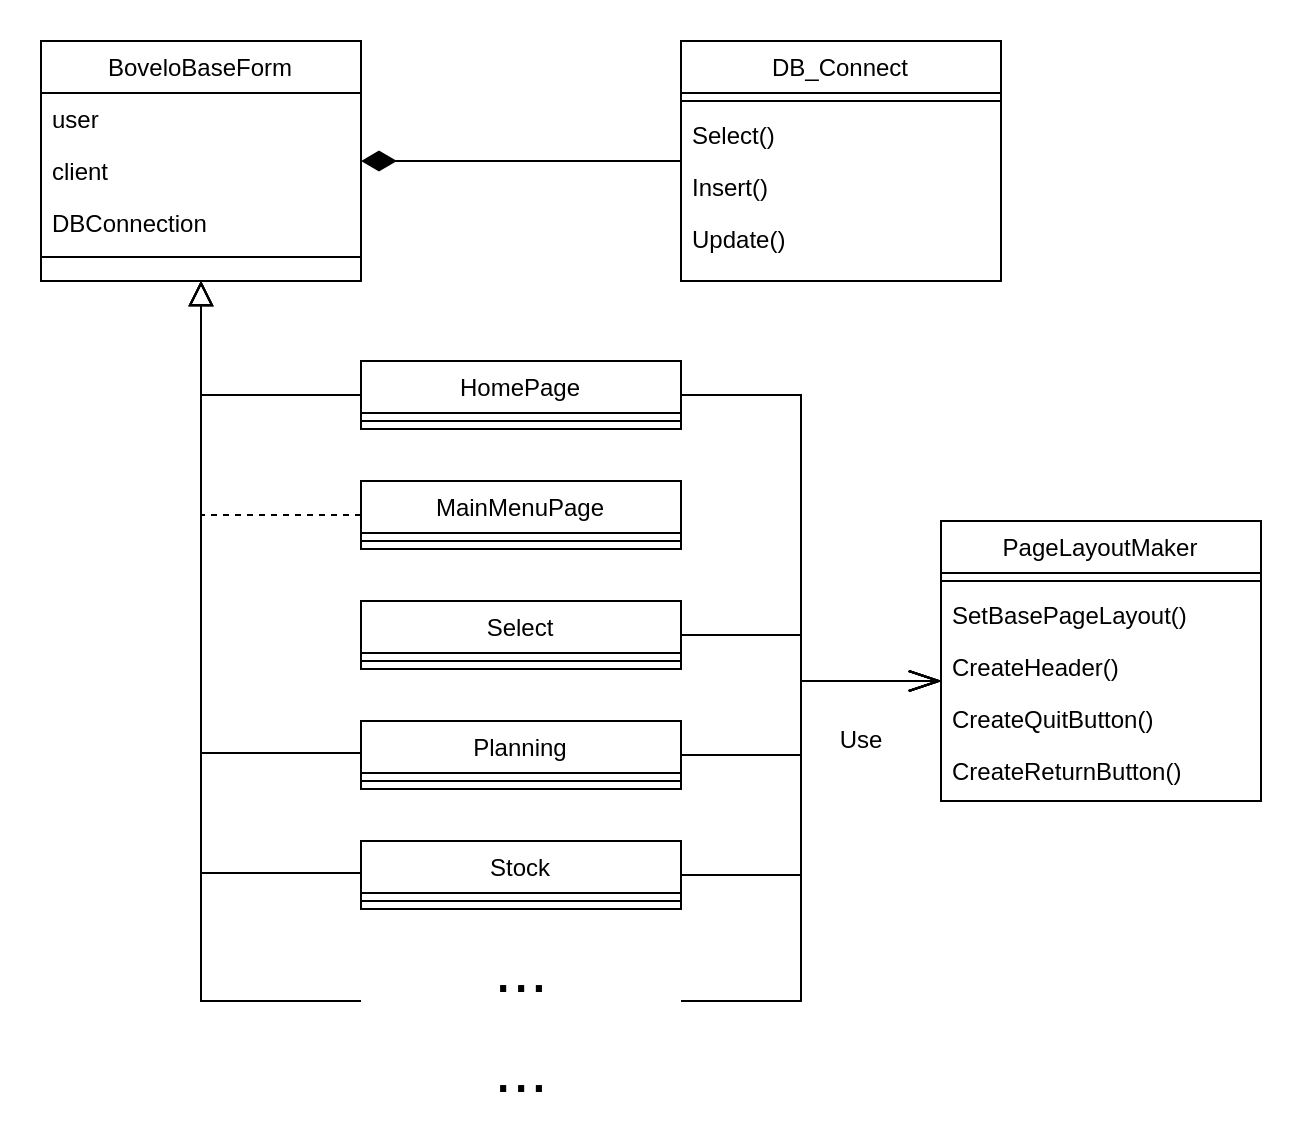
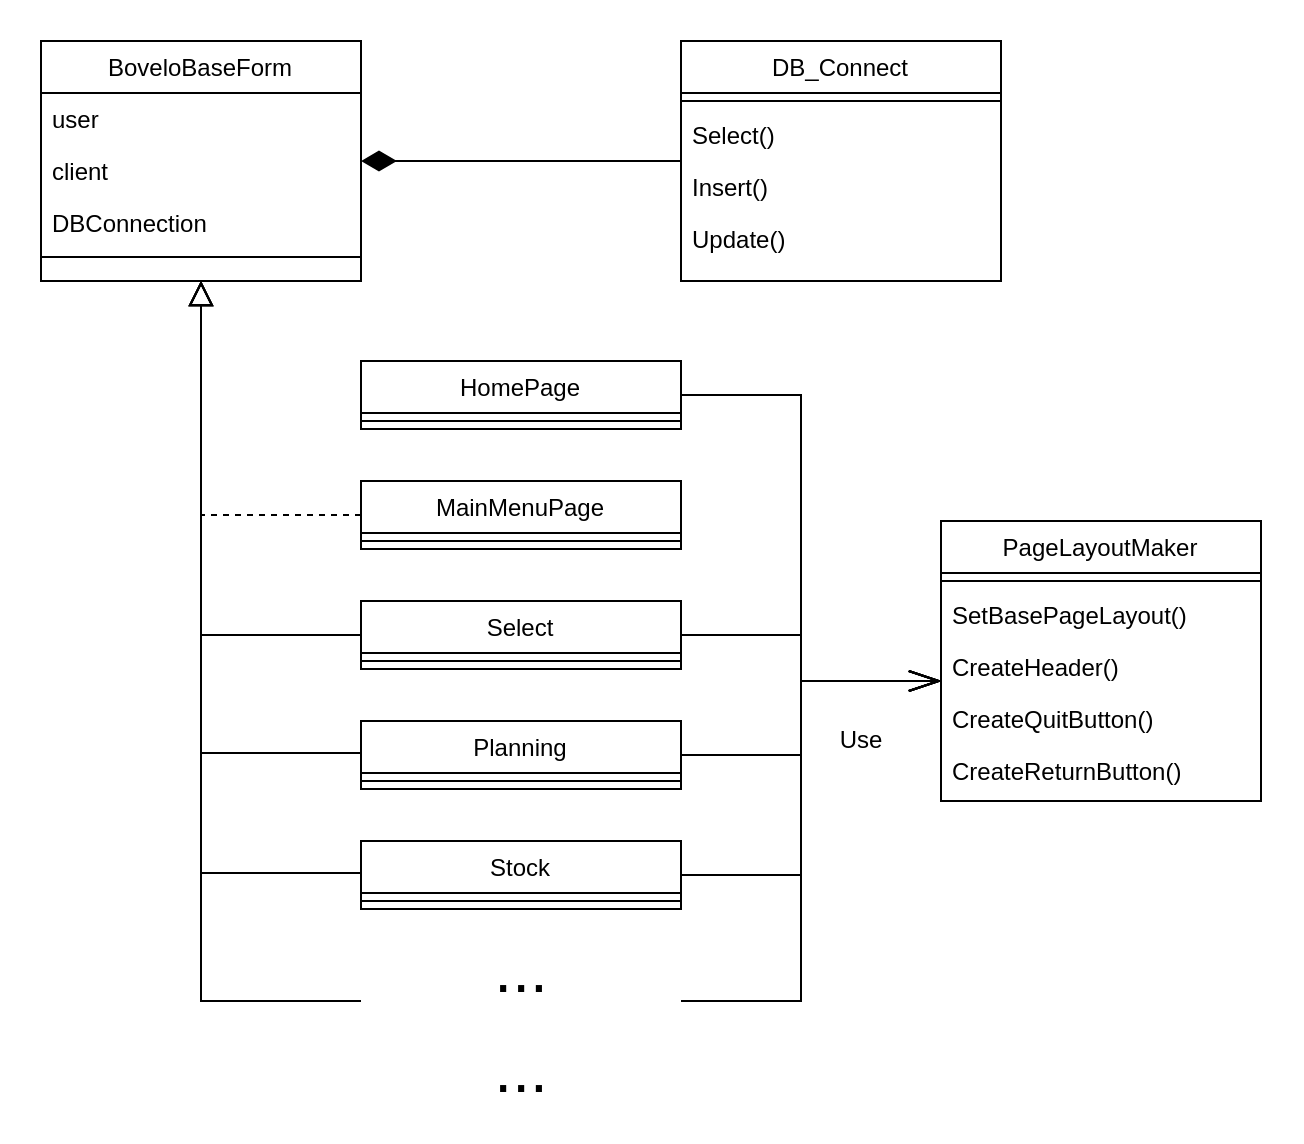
- <mxCell id="11" value="" style="endArrow=block;endSize=10;endFill=0;shadow=0;strokeWidth=1;rounded=0;edgeStyle=elbowEdgeStyle;elbow=vertical;" parent="1" source="9" target="3" edge="1"><mxGeometry width="160" relative="1" as="geometry"><mxPoint x="140" y="183" as="sourcePoint" /><mxPoint x="140" y="183" as="targetPoint" /><Array as="points"><mxPoint x="100" y="197" /><mxPoint x="100" y="180" /><mxPoint x="60" y="197" /><mxPoint x="130" y="197" /><mxPoint x="180" y="180" /><mxPoint x="170" y="229" /></Array></mxGeometry></mxCell>
+ <mxCell id="30" value="" style="endArrow=block;endSize=10;endFill=0;shadow=0;strokeWidth=1;rounded=0;edgeStyle=elbowEdgeStyle;elbow=vertical;entryX=0.5;entryY=1;entryDx=0;entryDy=0;" edge="1" parent="1" source="22" target="3"><mxGeometry width="160" relative="1" as="geometry"><mxPoint x="180" y="315.5" as="sourcePoint" /><mxPoint x="60" y="198.5" as="targetPoint" /><Array as="points"><mxPoint x="140" y="317" /><mxPoint x="110" y="316" /><mxPoint x="160" y="315.5" /><mxPoint x="110" y="315.5" /><mxPoint x="170" y="305.5" /></Array></mxGeometry></mxCell>
